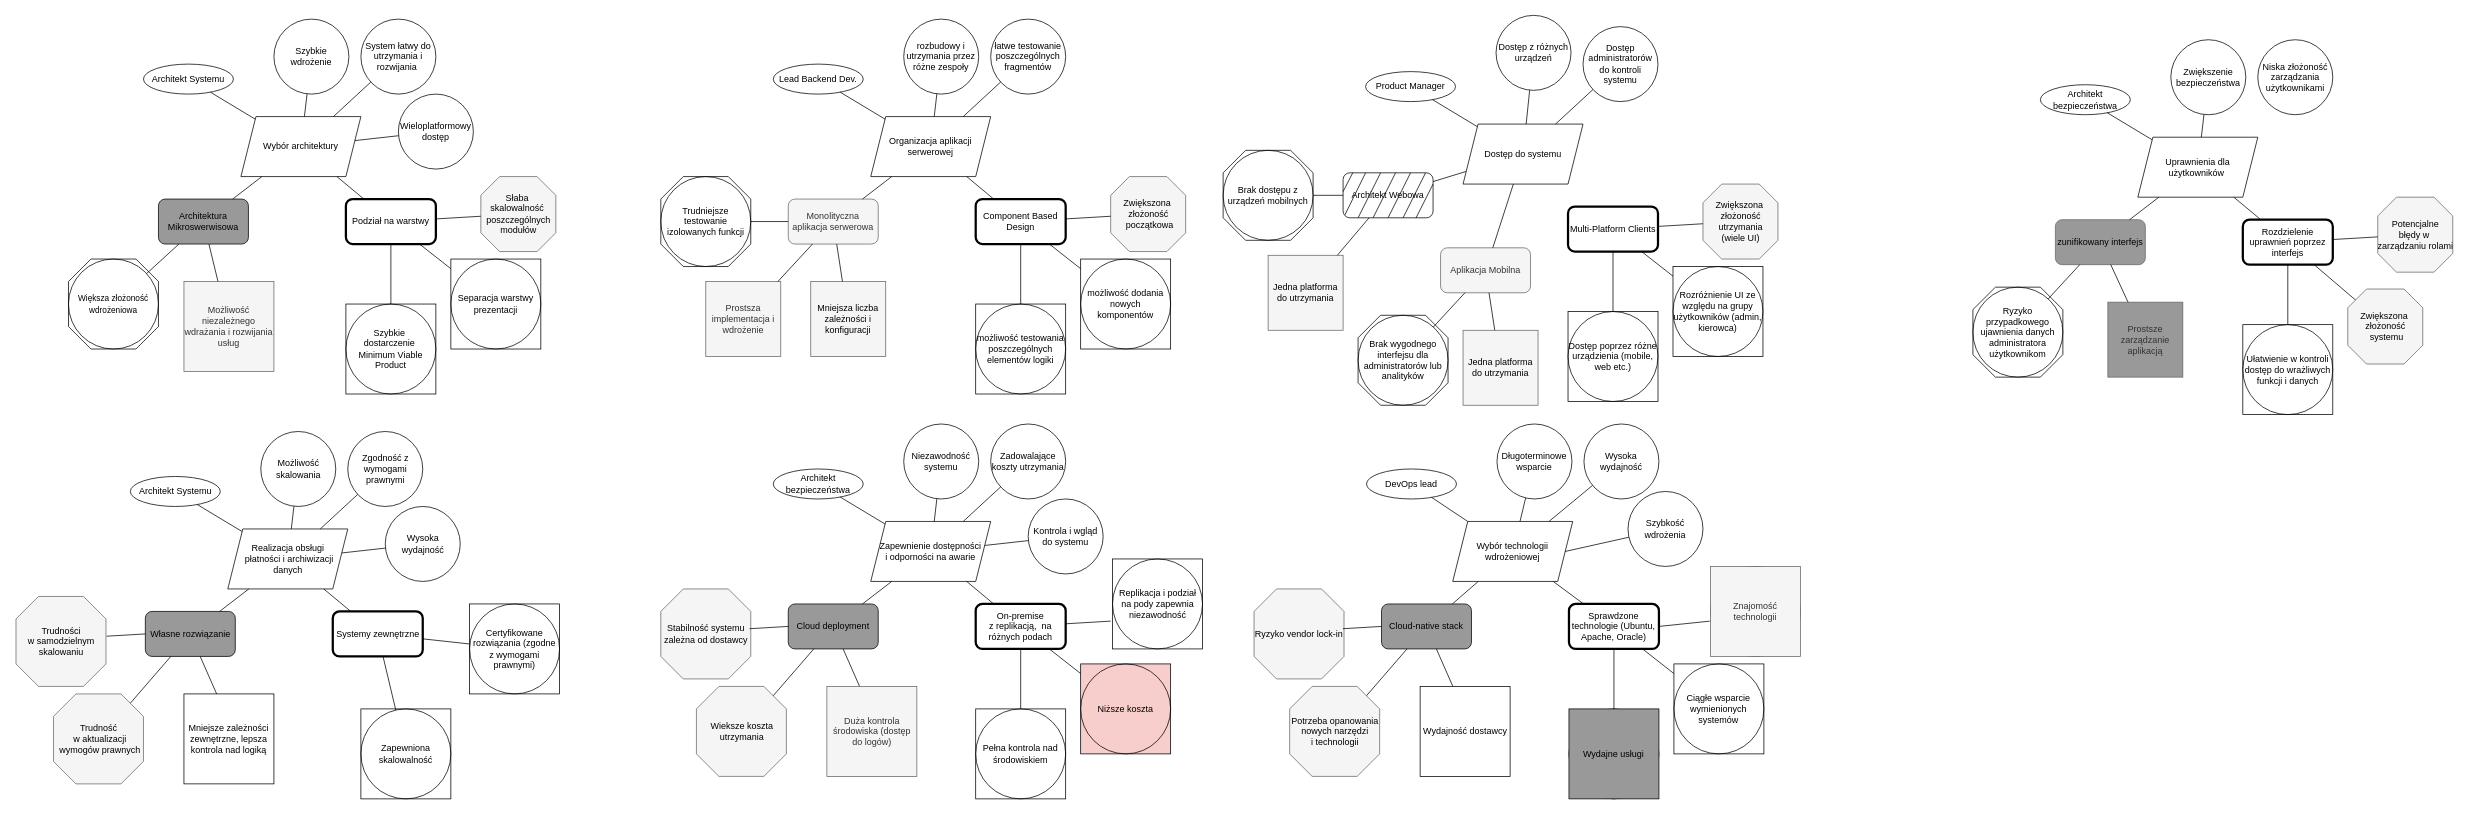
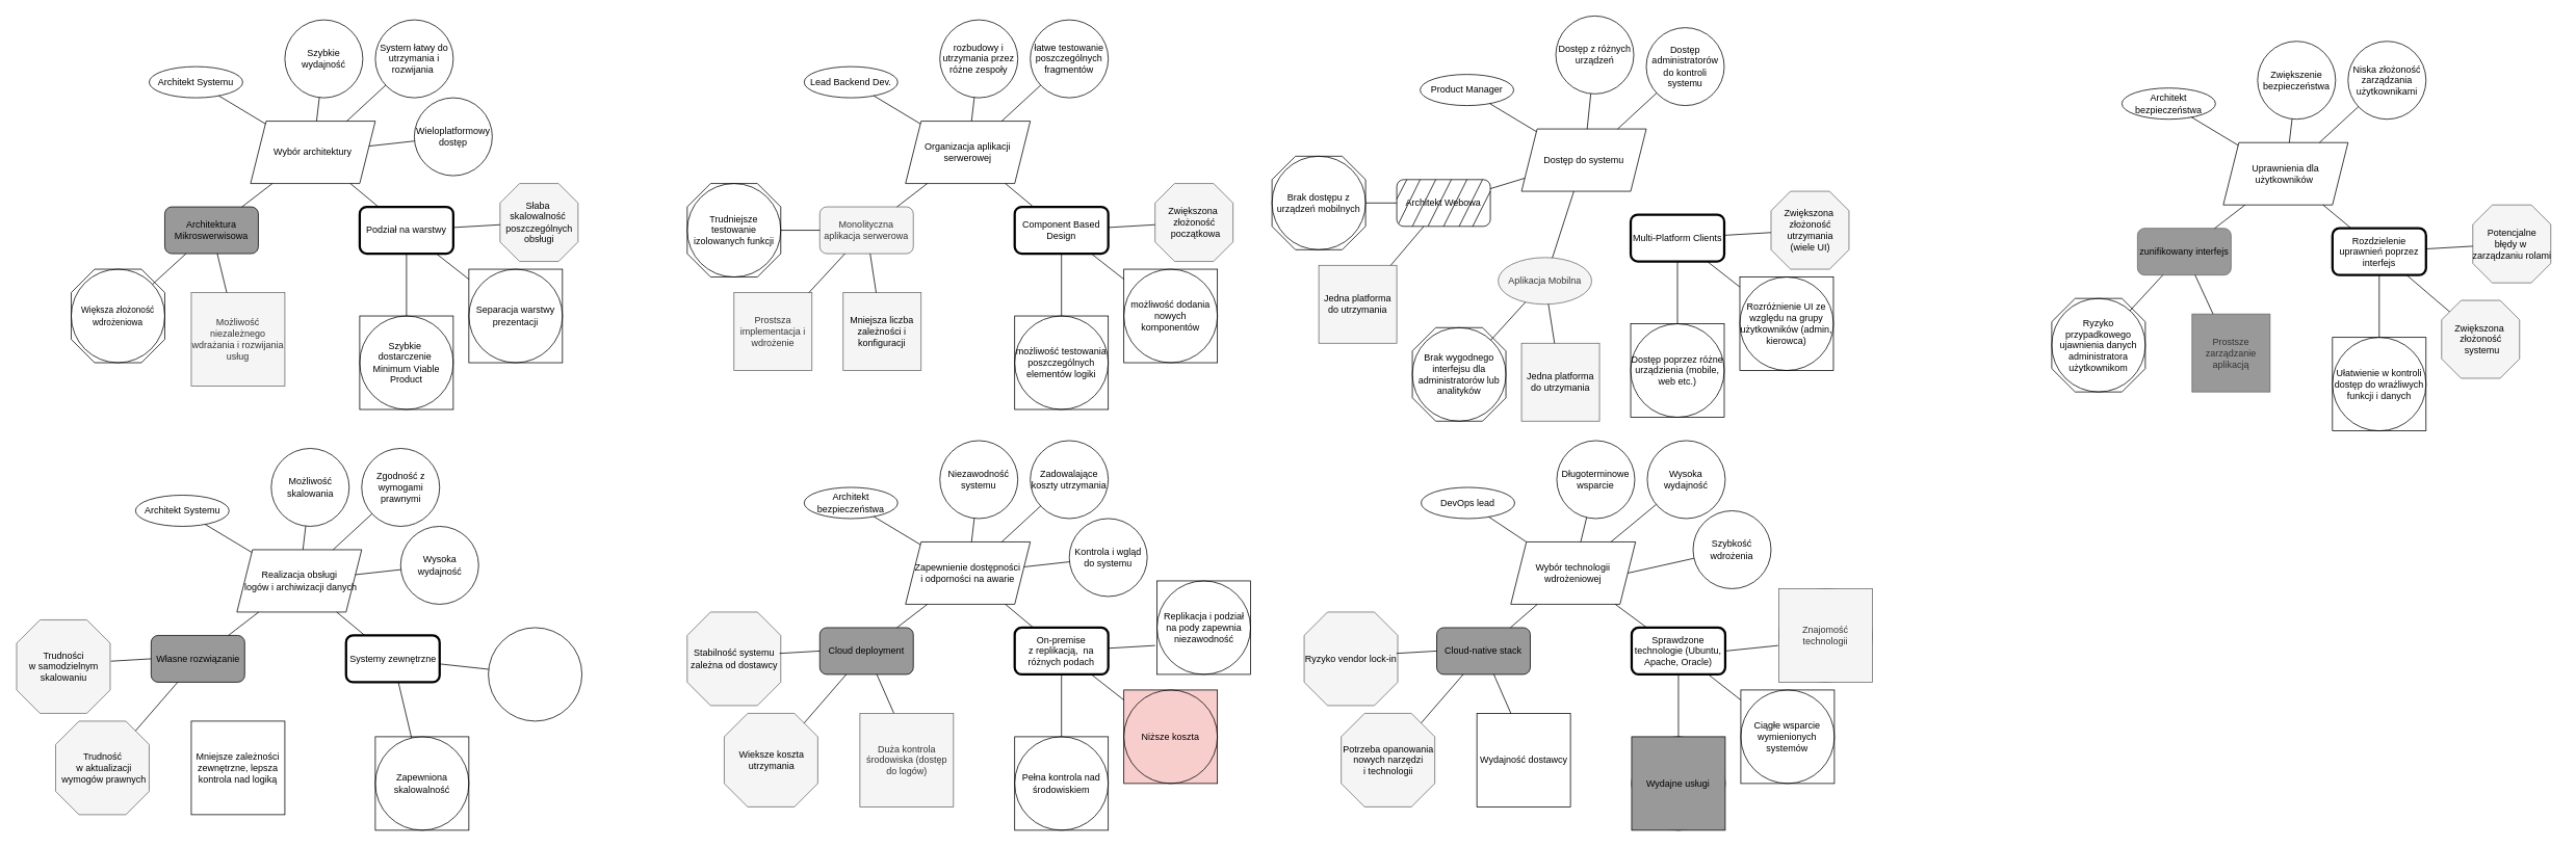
- <mxCell id="20" value="Szybkie wdrożenie" style="ellipse;whiteSpace=wrap;html=1;aspect=fixed;" parent="1" vertex="1"><mxGeometry x="364" y="25" width="100" height="100" as="geometry" /></mxCell>
+ <mxCell id="20" value="Szybkie wydajność" style="ellipse;whiteSpace=wrap;html=1;aspect=fixed;" parent="1" vertex="1"><mxGeometry x="364" y="25" width="100" height="100" as="geometry" /></mxCell>
+ <mxCell id="112" value="" style="endArrow=none;html=1;rounded=0;" parent="1" source="107" target="109" edge="1"><mxGeometry width="50" height="50" relative="1" as="geometry"><mxPoint x="2920" y="322.5" as="sourcePoint" /><mxPoint x="2970" y="272.5" as="targetPoint" /></mxGeometry></mxCell>
- <mxCell id="33" value="Słaba&amp;nbsp;&lt;div&gt;skalowalność&amp;nbsp;&lt;/div&gt;&lt;div&gt;poszczególnych&lt;/div&gt;&lt;div&gt;modułów&lt;/div&gt;" style="text;html=1;align=center;verticalAlign=middle;resizable=0;points=[];autosize=1;strokeColor=none;fillColor=none;" parent="1" vertex="1"><mxGeometry x="635" y="250" width="110" height="70" as="geometry" /></mxCell>
+ <mxCell id="33" value="Słaba&amp;nbsp;&lt;div&gt;skalowalność&amp;nbsp;&lt;/div&gt;&lt;div&gt;poszczególnych&lt;/div&gt;&lt;div&gt;obsługi&lt;/div&gt;" style="text;html=1;align=center;verticalAlign=middle;resizable=0;points=[];autosize=1;strokeColor=none;fillColor=none;" parent="1" vertex="1"><mxGeometry x="635" y="250" width="110" height="70" as="geometry" /></mxCell>
- <mxCell id="75" value="Aplikacja Mobilna" style="rounded=1;whiteSpace=wrap;html=1;fillColor=#f5f5f5;fontColor=#333333;strokeColor=#666666;" parent="1" vertex="1"><mxGeometry x="1920" y="330" width="120" height="60" as="geometry" /></mxCell>
+ <mxCell id="75" value="Aplikacja Mobilna" style="ellipse;whiteSpace=wrap;html=1;fillColor=#f5f5f5;fontColor=#333333;strokeColor=#666666;" parent="1" vertex="1"><mxGeometry x="1920" y="330" width="120" height="60" as="geometry" /></mxCell>
- <mxCell id="132" value="Realizacja obsługi&lt;div&gt;&amp;nbsp;płatności i archiwizacji danych&lt;/div&gt;" style="shape=parallelogram;perimeter=parallelogramPerimeter;whiteSpace=wrap;html=1;fixedSize=1;" parent="1" vertex="1"><mxGeometry x="302.5" y="705" width="160" height="80" as="geometry" /></mxCell>
+ <mxCell id="132" value="Realizacja obsługi&lt;div&gt;&amp;nbsp;logów i archiwizacji danych&lt;/div&gt;" style="shape=parallelogram;perimeter=parallelogramPerimeter;whiteSpace=wrap;html=1;fixedSize=1;" parent="1" vertex="1"><mxGeometry x="302.5" y="705" width="160" height="80" as="geometry" /></mxCell>
- <mxCell id="149" value="Certyfikowane rozwiązania (zgodne z wymogami prawnymi)" style="whiteSpace=wrap;html=1;aspect=fixed;" parent="1" vertex="1"><mxGeometry x="625" y="805" width="120" height="120" as="geometry" /></mxCell>
- <mxCell id="144" value="" style="endArrow=none;html=1;rounded=0;exitX=0.367;exitY=0.008;exitDx=0;exitDy=0;exitPerimeter=0;" parent="1" source="153" target="140" edge="1"><mxGeometry width="50" height="50" relative="1" as="geometry"><mxPoint x="271.929" y="925" as="sourcePoint" /><mxPoint x="422.5" y="815" as="targetPoint" /></mxGeometry></mxCell>
